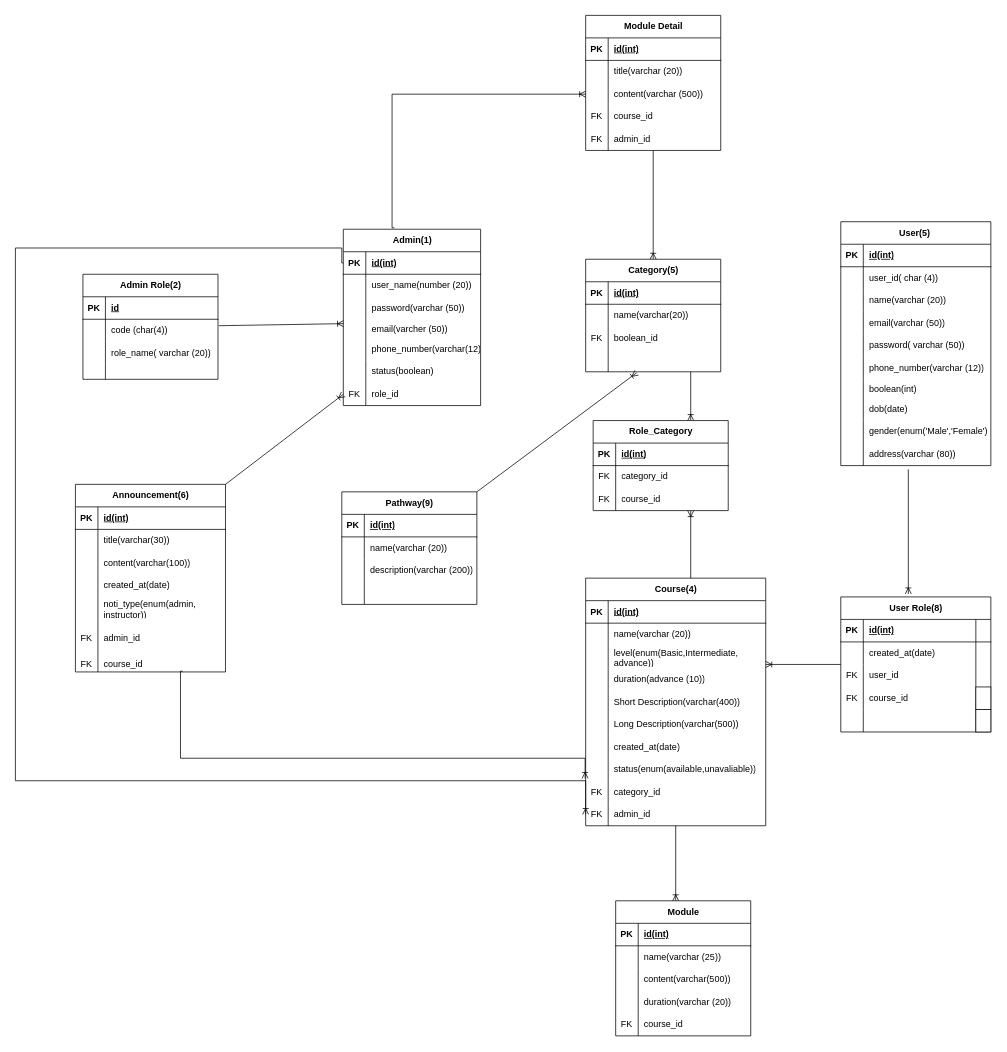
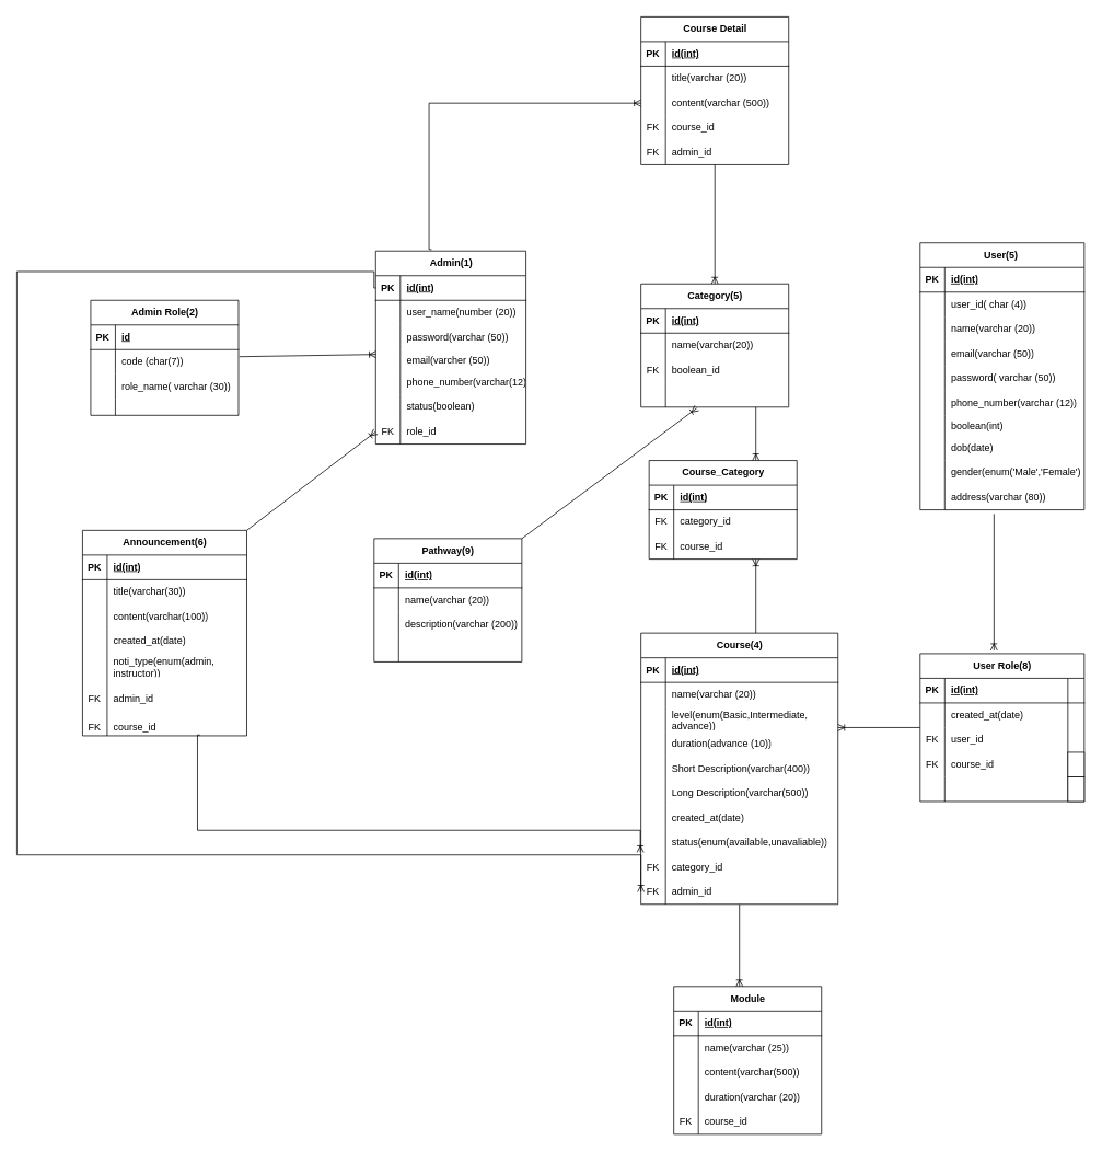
- <mxCell id="165" value="Module Detail" style="shape=table;startSize=30;container=1;collapsible=1;childLayout=tableLayout;fixedRows=1;rowLines=0;fontStyle=1;align=center;resizeLast=1;html=1;" parent="1" vertex="1"><mxGeometry x="780" y="20" width="180" height="180" as="geometry" /></mxCell>
+ <mxCell id="165" value="Course Detail" style="shape=table;startSize=30;container=1;collapsible=1;childLayout=tableLayout;fixedRows=1;rowLines=0;fontStyle=1;align=center;resizeLast=1;html=1;" parent="1" vertex="1"><mxGeometry x="780" y="20" width="180" height="180" as="geometry" /></mxCell>
- <mxCell id="105" value="code (char(4))" style="shape=partialRectangle;connectable=0;fillColor=none;top=0;left=0;bottom=0;right=0;align=left;spacingLeft=6;overflow=hidden;whiteSpace=wrap;html=1;" parent="103" vertex="1"><mxGeometry x="30" width="150" height="30" as="geometry"><mxRectangle width="150" height="30" as="alternateBounds" /></mxGeometry></mxCell>
+ <mxCell id="105" value="code (char(7))" style="shape=partialRectangle;connectable=0;fillColor=none;top=0;left=0;bottom=0;right=0;align=left;spacingLeft=6;overflow=hidden;whiteSpace=wrap;html=1;" parent="103" vertex="1"><mxGeometry x="30" width="150" height="30" as="geometry"><mxRectangle width="150" height="30" as="alternateBounds" /></mxGeometry></mxCell>
- <mxCell id="108" value="role_name( varchar (20))" style="shape=partialRectangle;connectable=0;fillColor=none;top=0;left=0;bottom=0;right=0;align=left;spacingLeft=6;overflow=hidden;whiteSpace=wrap;html=1;" parent="106" vertex="1"><mxGeometry x="30" width="150" height="30" as="geometry"><mxRectangle width="150" height="30" as="alternateBounds" /></mxGeometry></mxCell>
+ <mxCell id="108" value="role_name( varchar (30))" style="shape=partialRectangle;connectable=0;fillColor=none;top=0;left=0;bottom=0;right=0;align=left;spacingLeft=6;overflow=hidden;whiteSpace=wrap;html=1;" parent="106" vertex="1"><mxGeometry x="30" width="150" height="30" as="geometry"><mxRectangle width="150" height="30" as="alternateBounds" /></mxGeometry></mxCell>
- <mxCell id="208" value="Role_Category" style="shape=table;startSize=30;container=1;collapsible=1;childLayout=tableLayout;fixedRows=1;rowLines=0;fontStyle=1;align=center;resizeLast=1;html=1;" parent="1" vertex="1"><mxGeometry x="790" y="560" width="180" height="120" as="geometry" /></mxCell>
+ <mxCell id="208" value="Course_Category" style="shape=table;startSize=30;container=1;collapsible=1;childLayout=tableLayout;fixedRows=1;rowLines=0;fontStyle=1;align=center;resizeLast=1;html=1;" parent="1" vertex="1"><mxGeometry x="790" y="560" width="180" height="120" as="geometry" /></mxCell>
